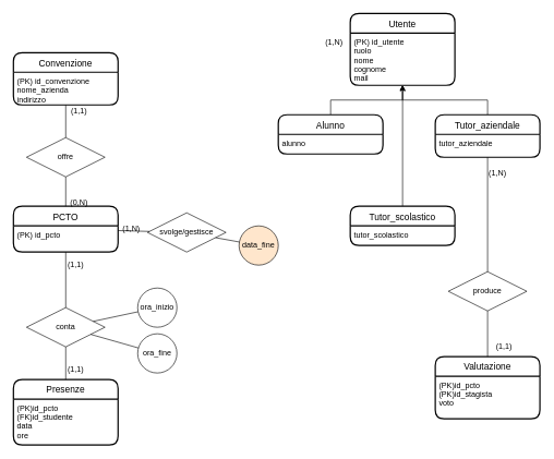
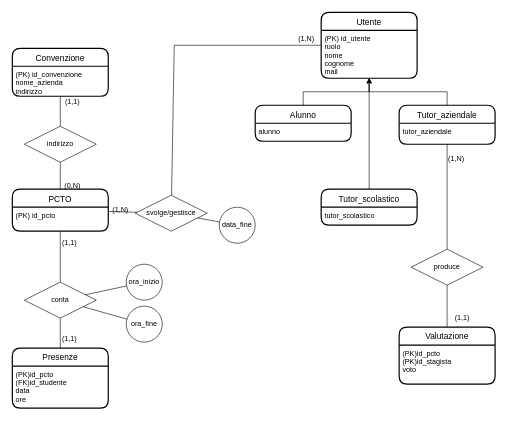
+ <mxCell id="43" value="" style="endArrow=none;html=1;rounded=0;" edge="1" parent="1" source="12" target="2"><mxGeometry width="50" height="50" relative="1" as="geometry"><mxPoint x="510" y="540" as="sourcePoint" /><mxPoint x="560" y="490" as="targetPoint" /><Array as="points"><mxPoint x="290" y="75" /></Array></mxGeometry></mxCell>
- <mxCell id="22" value="offre" style="shape=rhombus;perimeter=rhombusPerimeter;whiteSpace=wrap;html=1;align=center;" vertex="1" parent="1"><mxGeometry x="40" y="210" width="120" height="60" as="geometry" /></mxCell>
+ <mxCell id="22" value="indirizzo" style="shape=rhombus;perimeter=rhombusPerimeter;whiteSpace=wrap;html=1;align=center;" vertex="1" parent="1"><mxGeometry x="40" y="210" width="120" height="60" as="geometry" /></mxCell>
- <mxCell id="18" value="data_fine" style="ellipse;whiteSpace=wrap;html=1;fillColor=#ffe6cc;" vertex="1" parent="1"><mxGeometry x="365" y="345" width="60" height="60" as="geometry" /></mxCell>
+ <mxCell id="18" value="data_fine" style="ellipse;whiteSpace=wrap;html=1;" vertex="1" parent="1"><mxGeometry x="365" y="345" width="60" height="60" as="geometry" /></mxCell>
